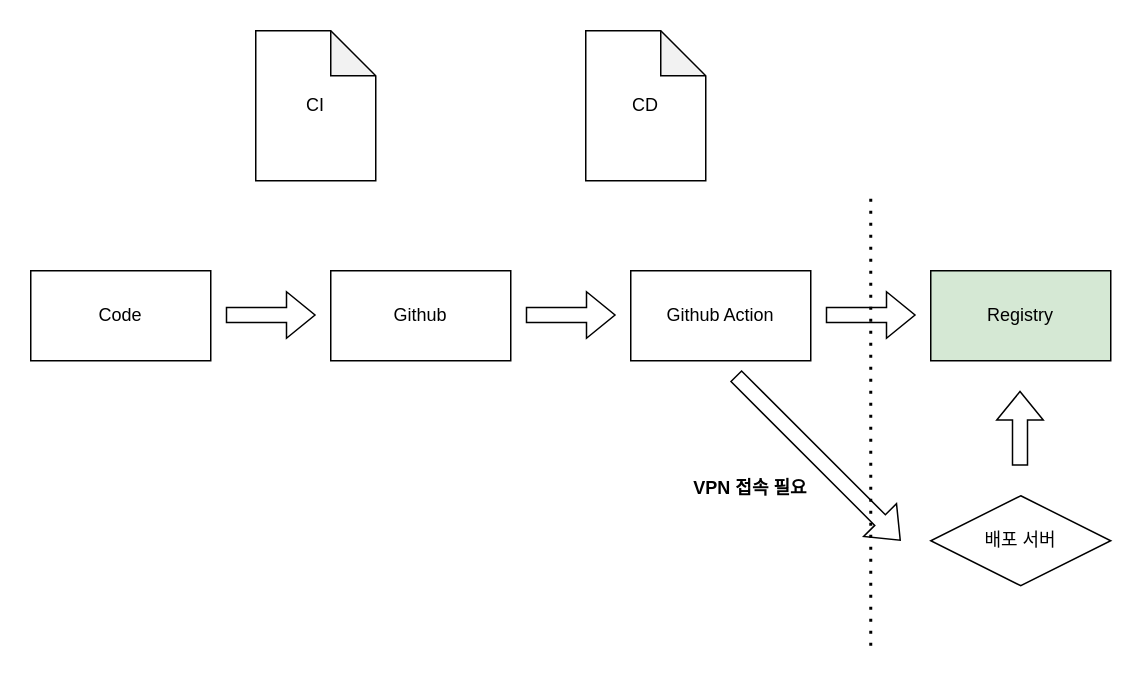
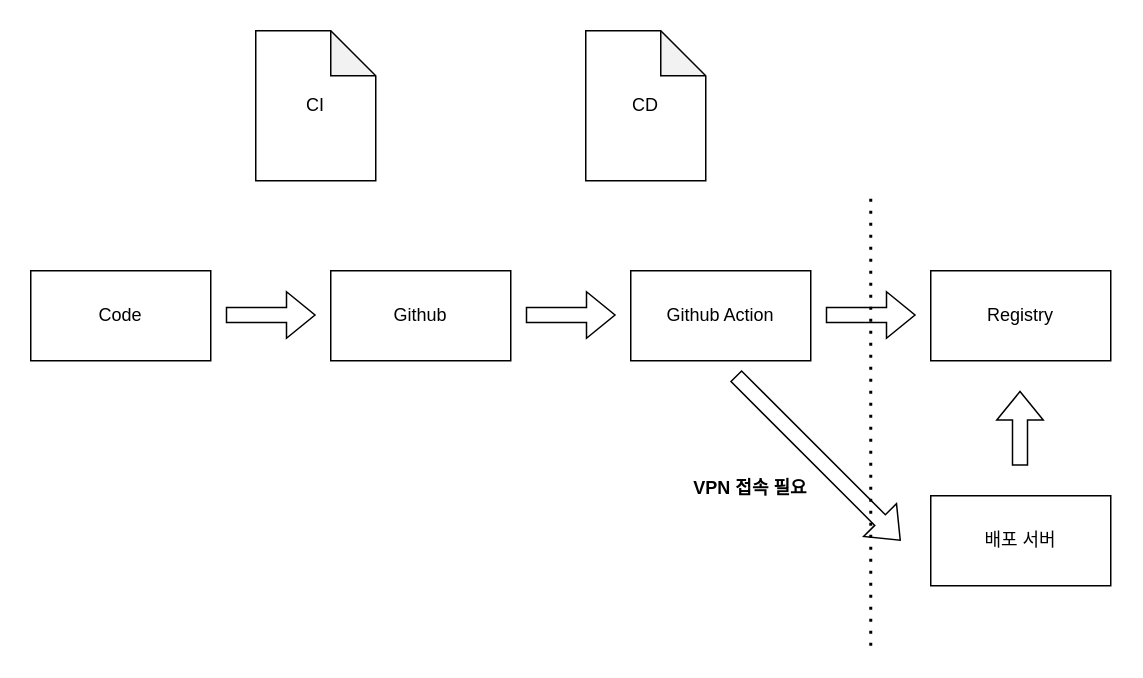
- <mxCell id="5" value="Registry" style="rounded=0;whiteSpace=wrap;html=1;fillColor=#d5e8d4;" vertex="1" parent="1"><mxGeometry x="620" y="180" width="120" height="60" as="geometry" /></mxCell>
+ <mxCell id="5" value="Registry" style="rounded=0;whiteSpace=wrap;html=1;" vertex="1" parent="1"><mxGeometry x="620" y="180" width="120" height="60" as="geometry" /></mxCell>
- <mxCell id="6" value="배포 서버" style="rhombus;whiteSpace=wrap;html=1;" vertex="1" parent="1"><mxGeometry x="620" y="330" width="120" height="60" as="geometry" /></mxCell>
+ <mxCell id="6" value="배포 서버" style="rounded=0;whiteSpace=wrap;html=1;" vertex="1" parent="1"><mxGeometry x="620" y="330" width="120" height="60" as="geometry" /></mxCell>
